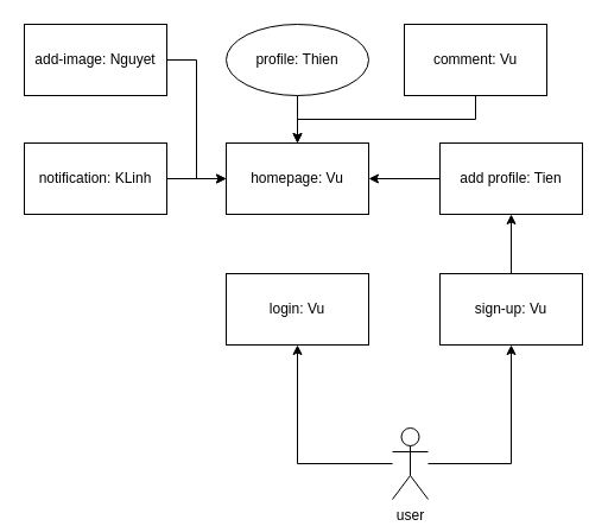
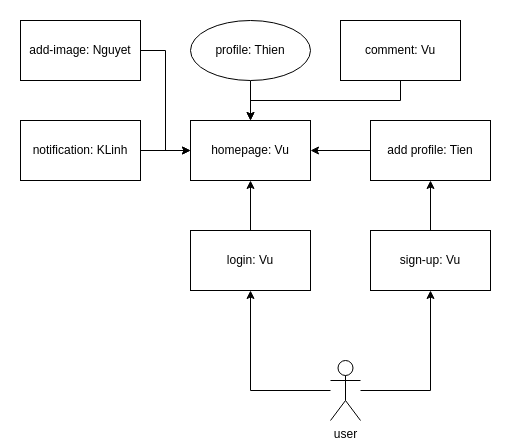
+ <mxCell id="2" style="edgeStyle=orthogonalEdgeStyle;rounded=0;orthogonalLoop=1;jettySize=auto;html=1;" edge="1" parent="1" source="3" target="6"><mxGeometry relative="1" as="geometry" /></mxCell>
